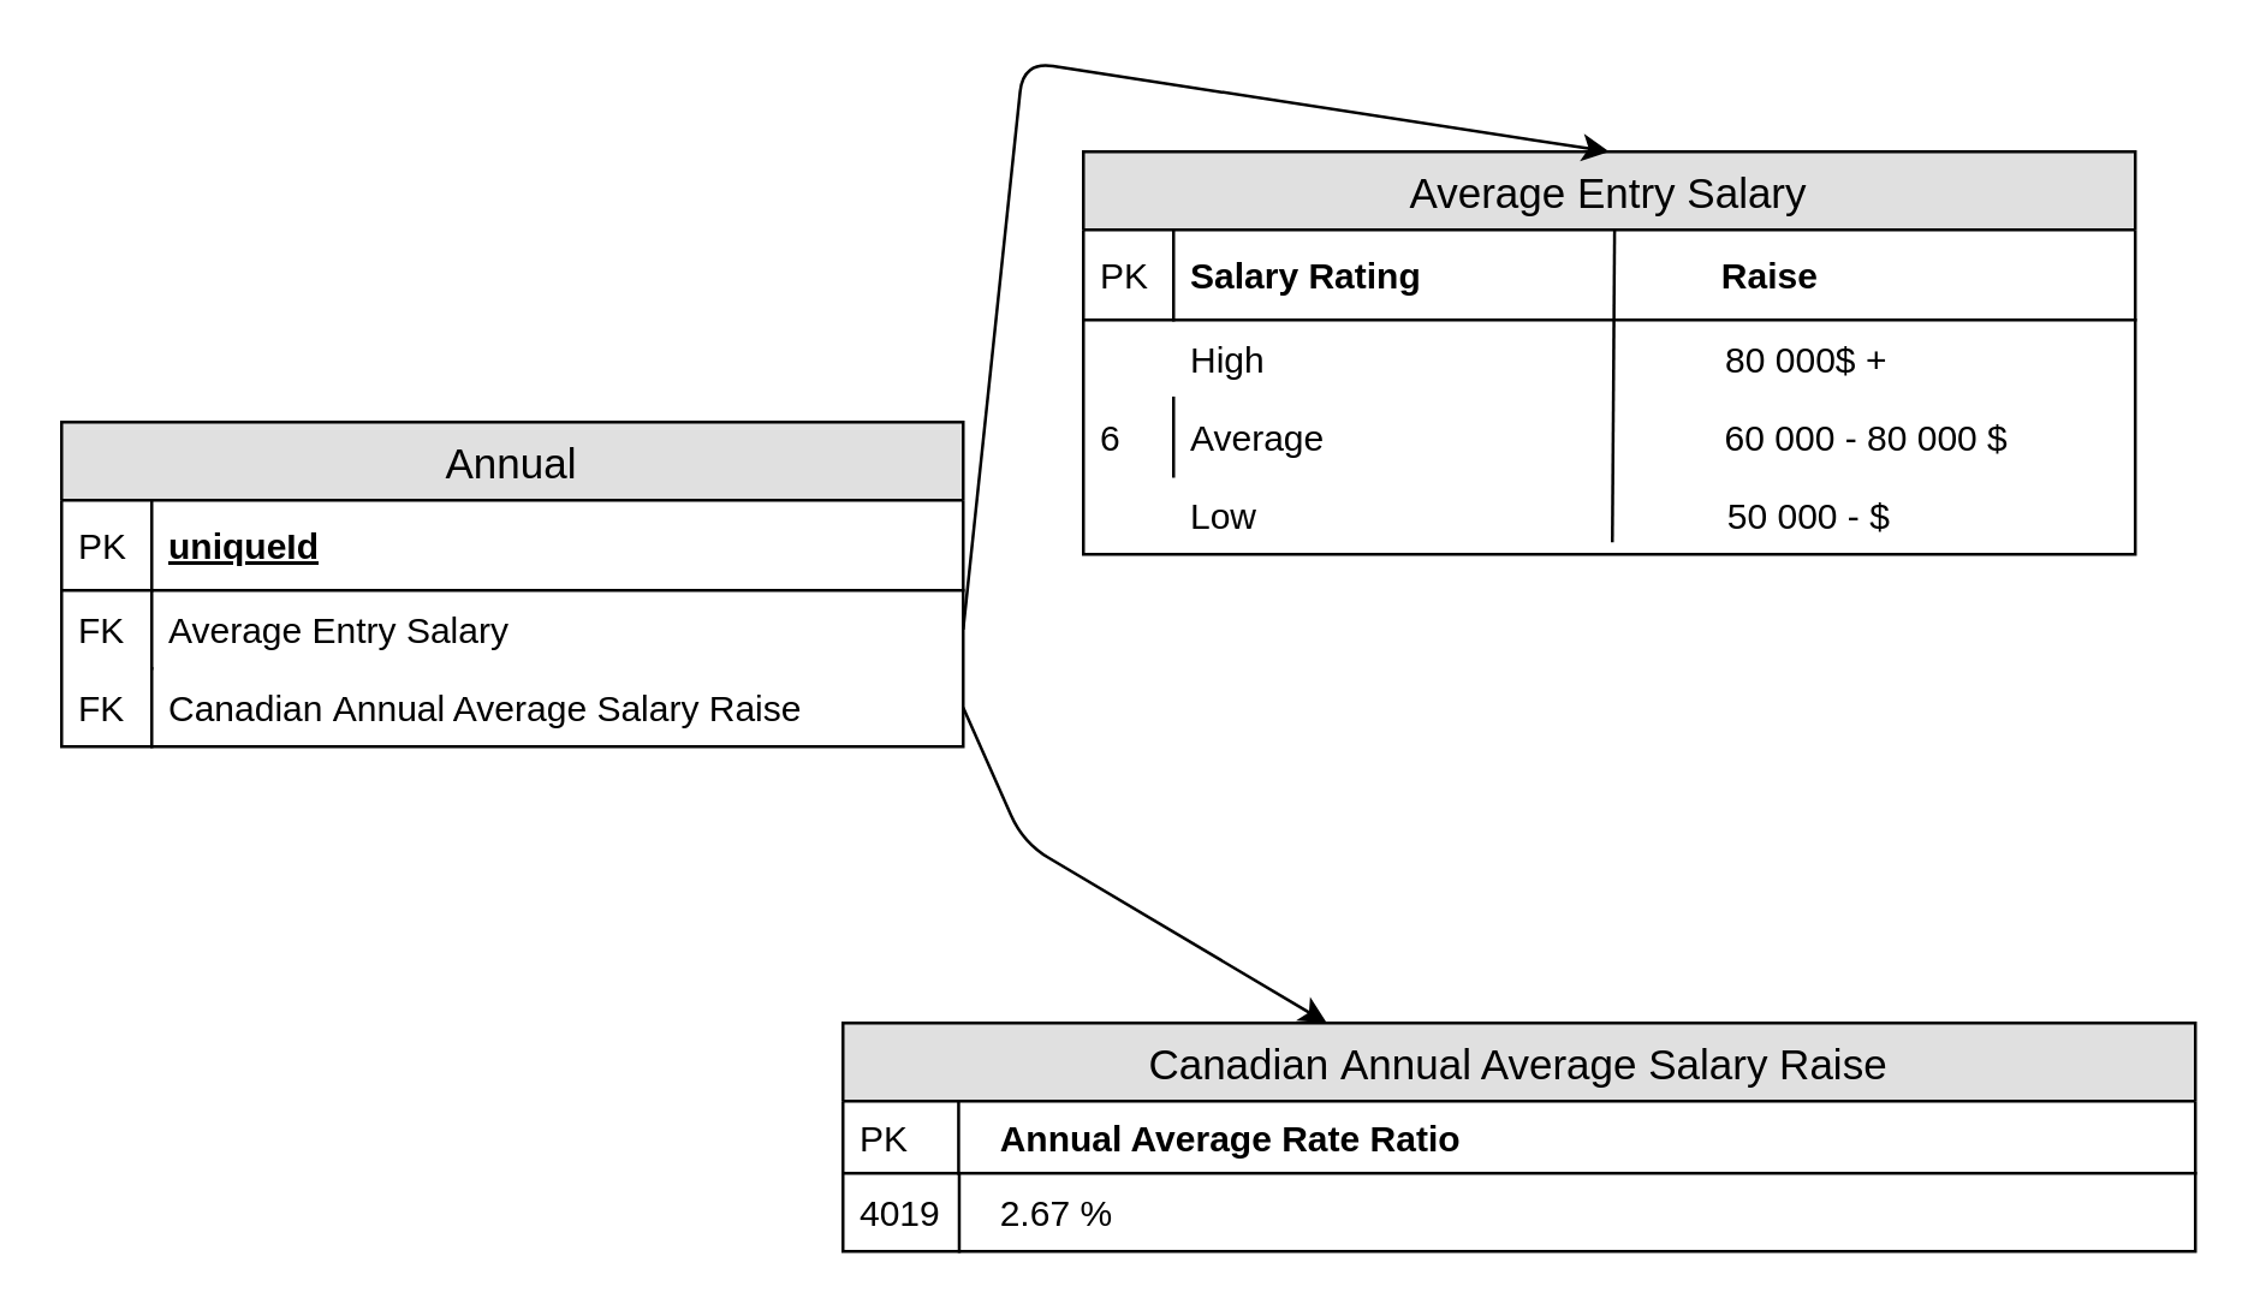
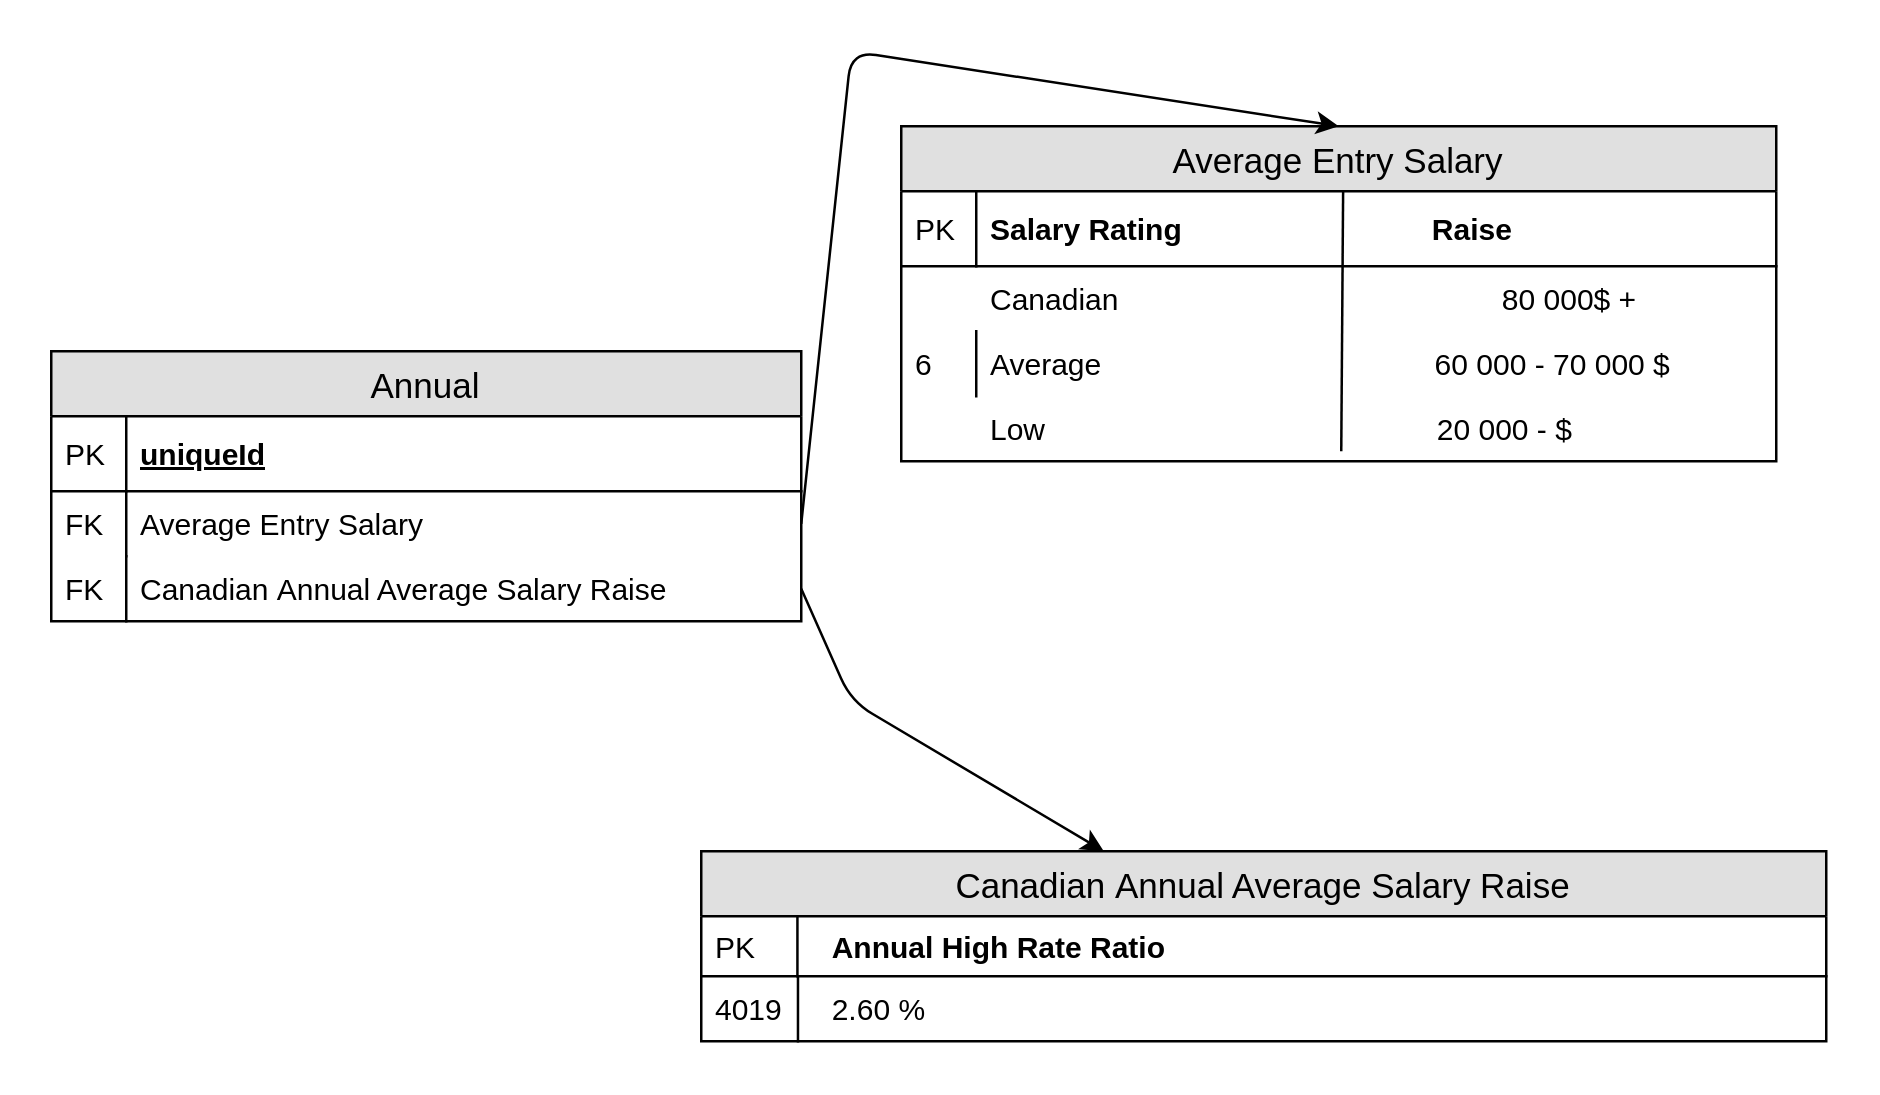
- <mxCell id="12" value="High                                              80 000$ +" style="shape=partialRectangle;top=0;left=0;right=0;bottom=0;align=left;verticalAlign=top;fillColor=none;spacingLeft=34;spacingRight=4;overflow=hidden;rotatable=0;points=[[0,0.5],[1,0.5]];portConstraint=eastwest;dropTarget=0;fontSize=12;" parent="9" vertex="1"><mxGeometry y="56" width="350" height="26" as="geometry" /></mxCell>
+ <mxCell id="12" value="Canadian                                              80 000$ +" style="shape=partialRectangle;top=0;left=0;right=0;bottom=0;align=left;verticalAlign=top;fillColor=none;spacingLeft=34;spacingRight=4;overflow=hidden;rotatable=0;points=[[0,0.5],[1,0.5]];portConstraint=eastwest;dropTarget=0;fontSize=12;" parent="9" vertex="1"><mxGeometry y="56" width="350" height="26" as="geometry" /></mxCell>
- <mxCell id="13" value="Average                                        60 000 - 80 000 $" style="shape=partialRectangle;top=0;left=0;right=0;bottom=0;align=left;verticalAlign=top;fillColor=none;spacingLeft=34;spacingRight=4;overflow=hidden;rotatable=0;points=[[0,0.5],[1,0.5]];portConstraint=eastwest;dropTarget=0;fontSize=12;" parent="9" vertex="1"><mxGeometry y="82" width="350" height="26" as="geometry" /></mxCell>
+ <mxCell id="13" value="Average                                        60 000 - 70 000 $" style="shape=partialRectangle;top=0;left=0;right=0;bottom=0;align=left;verticalAlign=top;fillColor=none;spacingLeft=34;spacingRight=4;overflow=hidden;rotatable=0;points=[[0,0.5],[1,0.5]];portConstraint=eastwest;dropTarget=0;fontSize=12;" parent="9" vertex="1"><mxGeometry y="82" width="350" height="26" as="geometry" /></mxCell>
- <mxCell id="15" value="Low                                               50 000 - $" style="shape=partialRectangle;top=0;left=0;right=0;bottom=0;align=left;verticalAlign=top;fillColor=none;spacingLeft=34;spacingRight=4;overflow=hidden;rotatable=0;points=[[0,0.5],[1,0.5]];portConstraint=eastwest;dropTarget=0;fontSize=12;" parent="9" vertex="1"><mxGeometry y="108" width="350" height="26" as="geometry" /></mxCell>
+ <mxCell id="15" value="Low                                               20 000 - $" style="shape=partialRectangle;top=0;left=0;right=0;bottom=0;align=left;verticalAlign=top;fillColor=none;spacingLeft=34;spacingRight=4;overflow=hidden;rotatable=0;points=[[0,0.5],[1,0.5]];portConstraint=eastwest;dropTarget=0;fontSize=12;" parent="9" vertex="1"><mxGeometry y="108" width="350" height="26" as="geometry" /></mxCell>
- <mxCell id="18" value="     Annual Average Rate Ratio" style="shape=partialRectangle;top=0;left=0;right=0;bottom=1;align=left;verticalAlign=middle;fillColor=none;spacingLeft=34;spacingRight=4;overflow=hidden;rotatable=0;points=[[0,0.5],[1,0.5]];portConstraint=eastwest;dropTarget=0;fontStyle=1;fontSize=12;" parent="17" vertex="1"><mxGeometry y="26" width="450" height="24" as="geometry" /></mxCell>
+ <mxCell id="18" value="     Annual High Rate Ratio" style="shape=partialRectangle;top=0;left=0;right=0;bottom=1;align=left;verticalAlign=middle;fillColor=none;spacingLeft=34;spacingRight=4;overflow=hidden;rotatable=0;points=[[0,0.5],[1,0.5]];portConstraint=eastwest;dropTarget=0;fontStyle=1;fontSize=12;" parent="17" vertex="1"><mxGeometry y="26" width="450" height="24" as="geometry" /></mxCell>
- <mxCell id="20" value="     2.67 %" style="shape=partialRectangle;top=0;left=0;right=0;bottom=0;align=left;verticalAlign=top;fillColor=none;spacingLeft=34;spacingRight=4;overflow=hidden;rotatable=0;points=[[0,0.5],[1,0.5]];portConstraint=eastwest;dropTarget=0;fontSize=12;" parent="17" vertex="1"><mxGeometry y="50" width="450" height="26" as="geometry" /></mxCell>
+ <mxCell id="20" value="     2.60 %" style="shape=partialRectangle;top=0;left=0;right=0;bottom=0;align=left;verticalAlign=top;fillColor=none;spacingLeft=34;spacingRight=4;overflow=hidden;rotatable=0;points=[[0,0.5],[1,0.5]];portConstraint=eastwest;dropTarget=0;fontSize=12;" parent="17" vertex="1"><mxGeometry y="50" width="450" height="26" as="geometry" /></mxCell>
